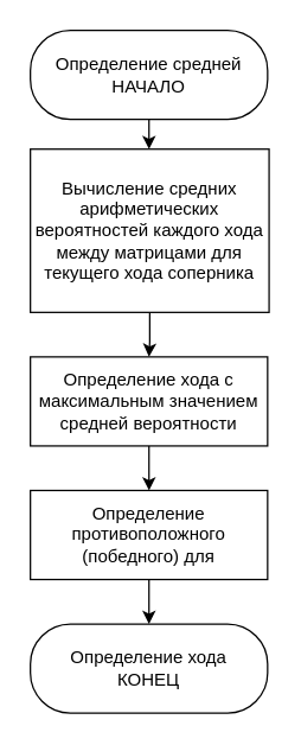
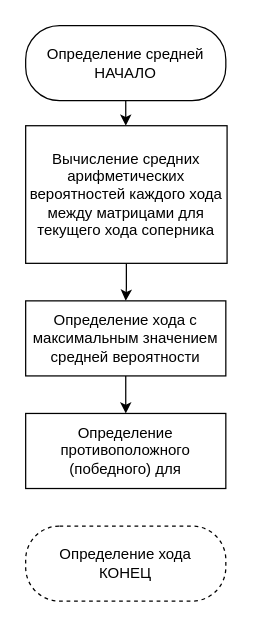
- <mxCell id="8" value="" style="edgeStyle=orthogonalEdgeStyle;rounded=0;orthogonalLoop=1;jettySize=auto;html=1;" parent="1" source="9" target="10" edge="1"><mxGeometry relative="1" as="geometry" /></mxCell>
- <mxCell id="10" value="Определение хода&lt;br&gt;&lt;div&gt;КОНЕЦ&lt;br&gt;&lt;/div&gt;" style="rounded=1;whiteSpace=wrap;html=1;fillColor=default;strokeColor=default;fontColor=default;arcSize=45;absoluteArcSize=0;labelBackgroundColor=none;" parent="1" vertex="1"><mxGeometry x="20" y="420" width="160" height="60" as="geometry" /></mxCell>
+ <mxCell id="10" value="Определение хода&lt;br&gt;&lt;div&gt;КОНЕЦ&lt;br&gt;&lt;/div&gt;" style="rounded=1;whiteSpace=wrap;html=1;fillColor=default;strokeColor=default;fontColor=default;arcSize=45;absoluteArcSize=0;labelBackgroundColor=none;dashed=1;" parent="1" vertex="1"><mxGeometry x="20" y="420" width="160" height="60" as="geometry" /></mxCell>
